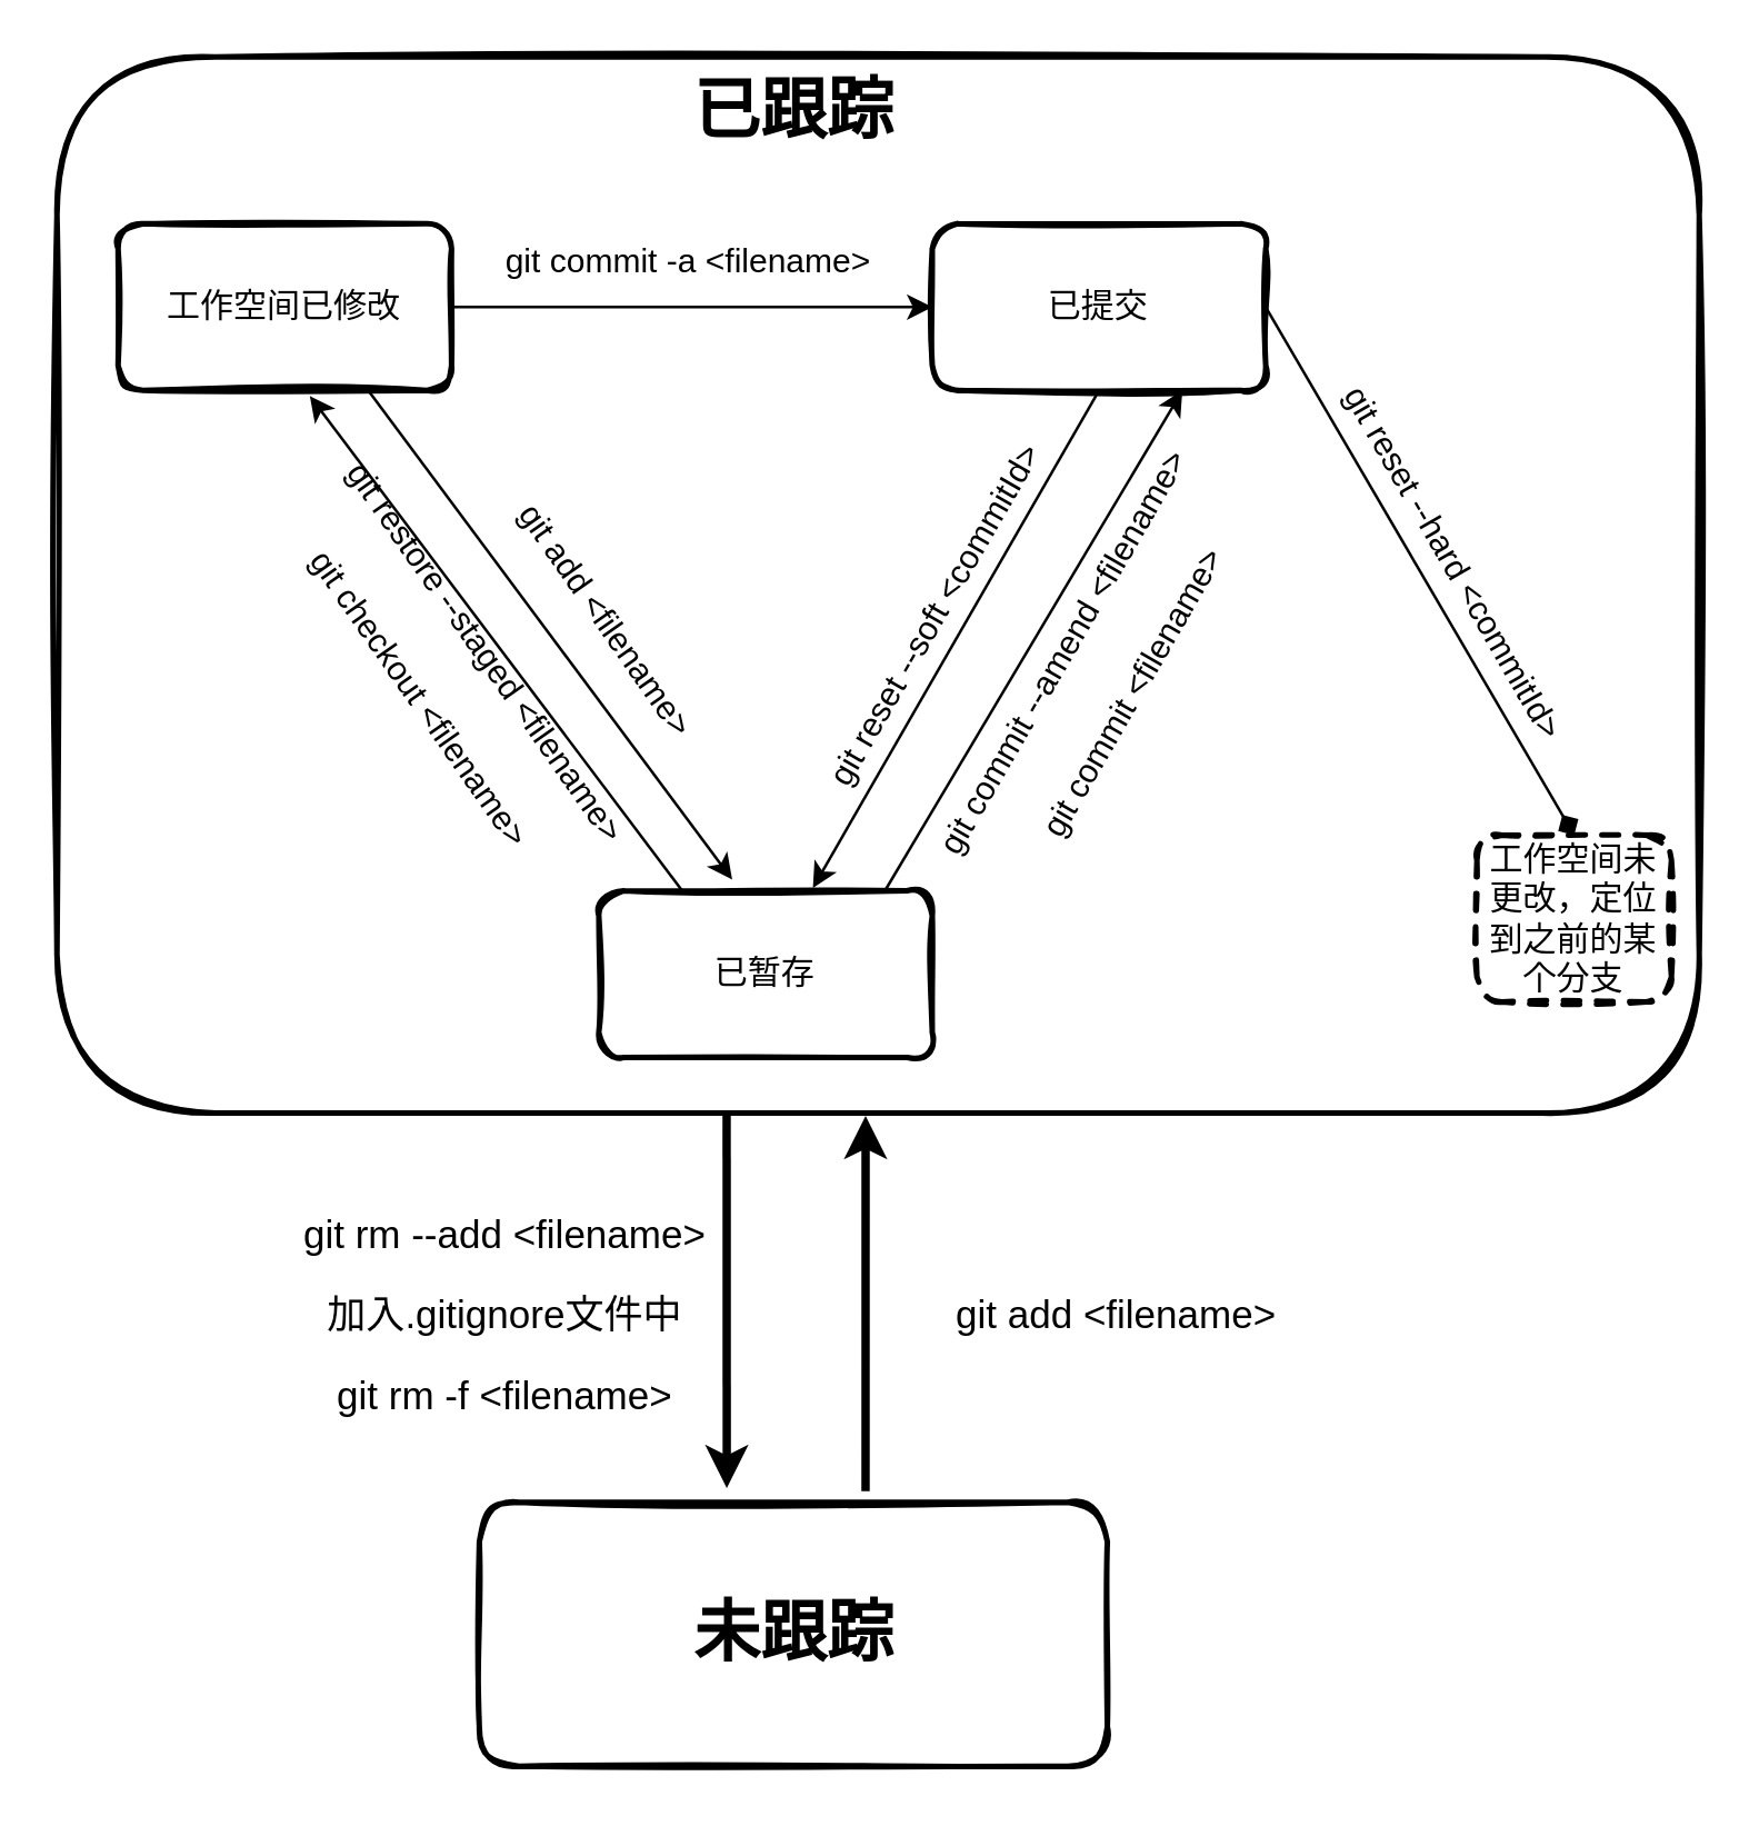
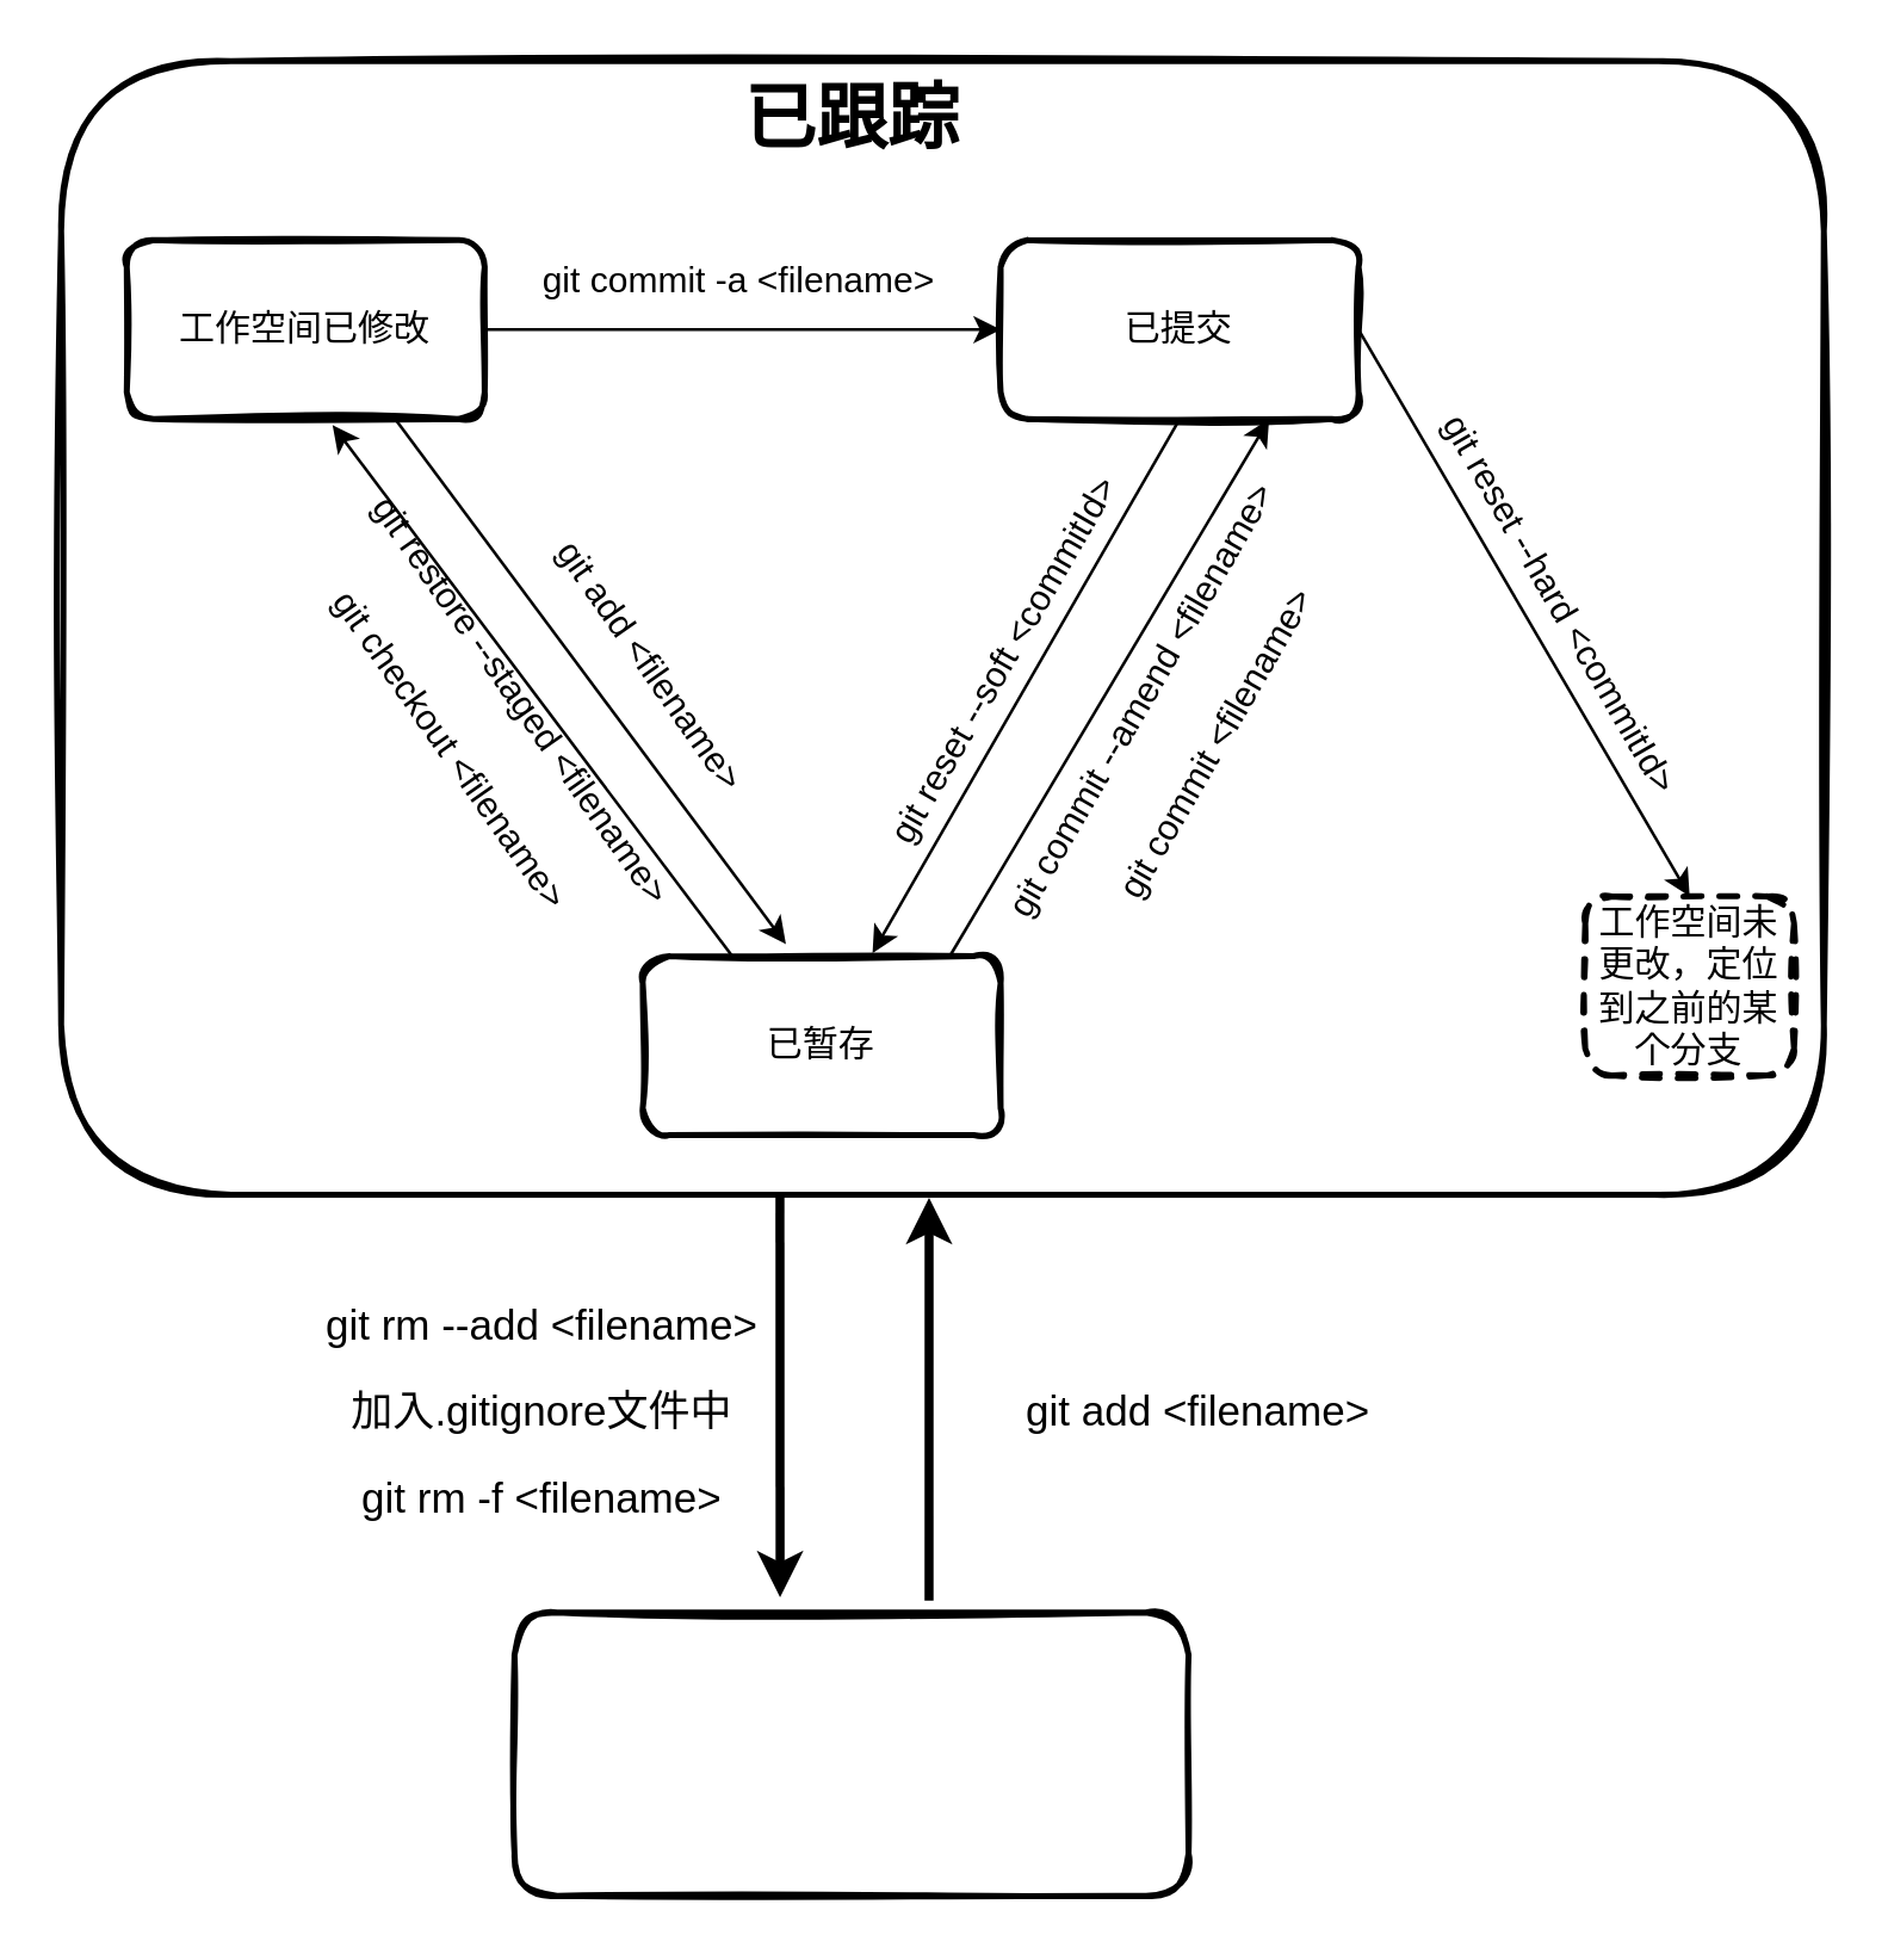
- <mxCell id="23" value="" style="endArrow=diamond;html=1;strokeWidth=1;exitX=1;exitY=0.5;exitDx=0;exitDy=0;entryX=0.5;entryY=0;entryDx=0;entryDy=0;" parent="1" source="12" target="22" edge="1"><mxGeometry width="50" height="50" relative="1" as="geometry"><mxPoint x="471" y="140" as="sourcePoint" /><mxPoint x="521" y="90" as="targetPoint" /></mxGeometry></mxCell>
+ <mxCell id="23" value="" style="endArrow=classic;html=1;strokeWidth=1;exitX=1;exitY=0.5;exitDx=0;exitDy=0;entryX=0.5;entryY=0;entryDx=0;entryDy=0;" parent="1" source="12" target="22" edge="1"><mxGeometry width="50" height="50" relative="1" as="geometry"><mxPoint x="471" y="140" as="sourcePoint" /><mxPoint x="521" y="90" as="targetPoint" /></mxGeometry></mxCell>
- <mxCell id="4" value="未跟踪" style="text;strokeColor=none;fillColor=none;html=1;fontSize=24;fontStyle=1;verticalAlign=middle;align=center;" parent="1" vertex="1"><mxGeometry x="235" y="567.5" width="100" height="40" as="geometry" /></mxCell>
